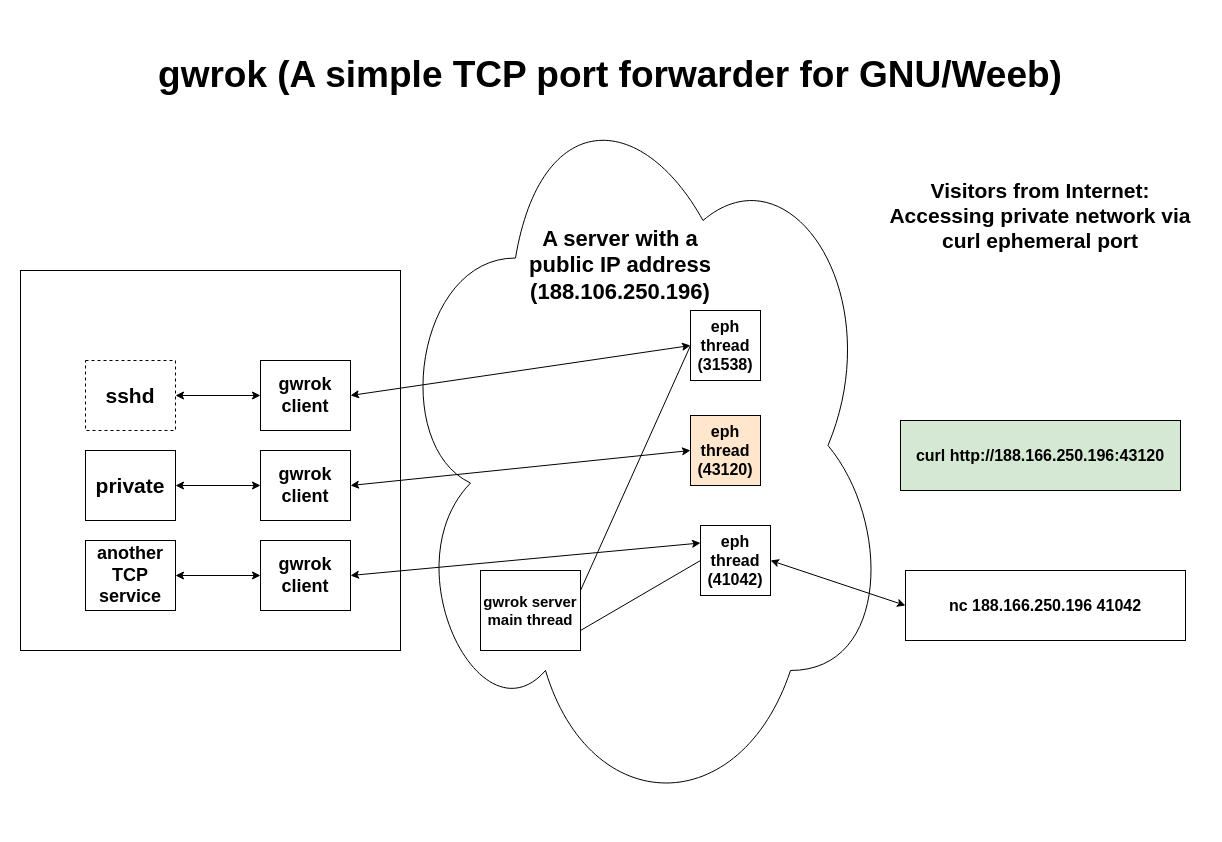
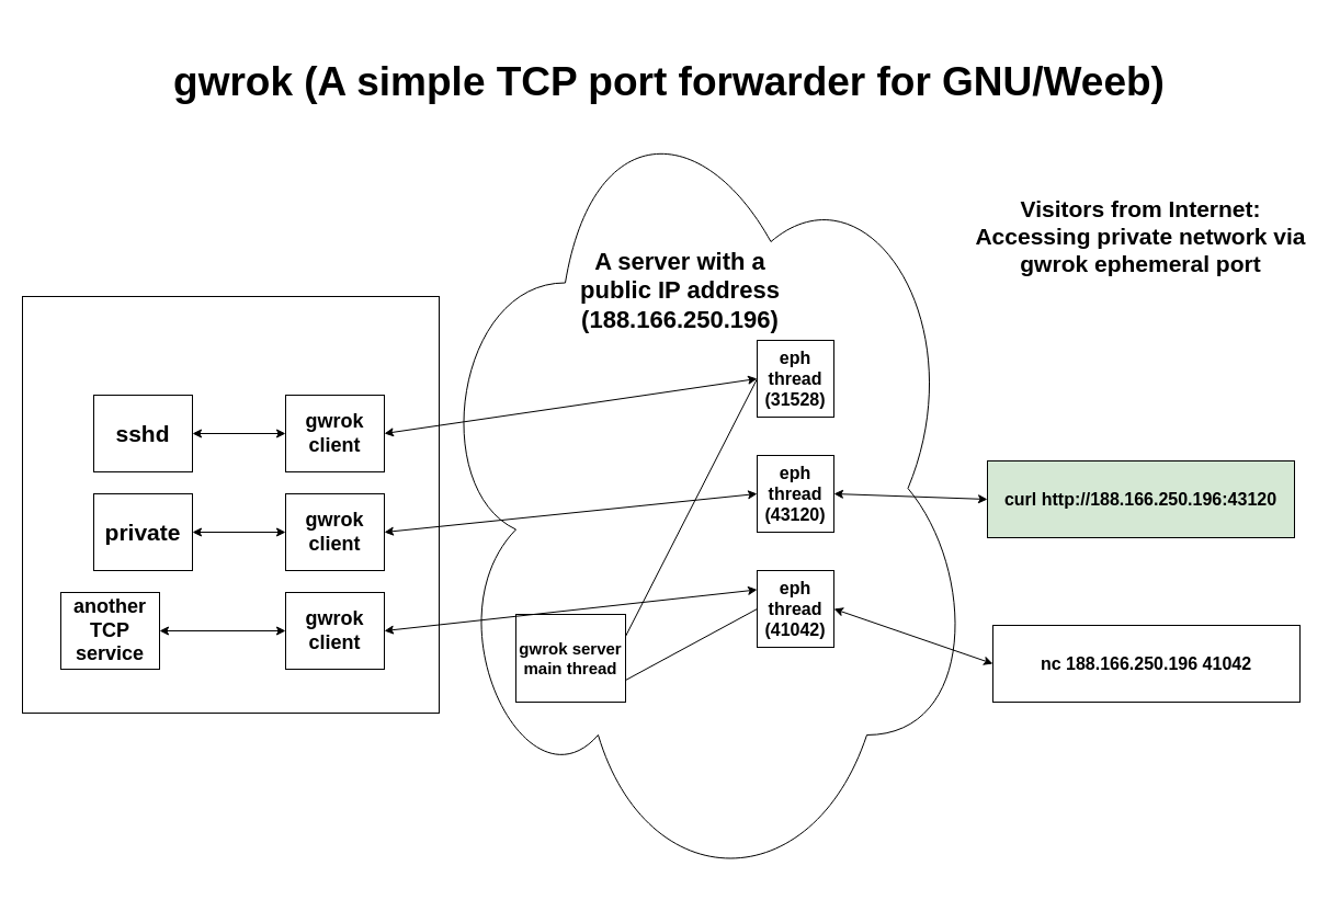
- <mxCell id="17" value="Visitors from Internet:&lt;br&gt;Accessing private network via curl ephemeral port" style="text;html=1;strokeColor=none;fillColor=none;align=center;verticalAlign=middle;whiteSpace=wrap;rounded=0;fontStyle=1;fontSize=21;" vertex="1" parent="1"><mxGeometry x="880" y="170" width="320" height="90" as="geometry" /></mxCell>
+ <mxCell id="17" value="Visitors from Internet:&lt;br&gt;Accessing private network via gwrok ephemeral port" style="text;html=1;strokeColor=none;fillColor=none;align=center;verticalAlign=middle;whiteSpace=wrap;rounded=0;fontStyle=1;fontSize=21;" vertex="1" parent="1"><mxGeometry x="880" y="170" width="320" height="90" as="geometry" /></mxCell>
- <mxCell id="16" value="A server with a public IP address&lt;br&gt;(188.106.250.196)" style="text;html=1;strokeColor=none;fillColor=none;align=center;verticalAlign=middle;whiteSpace=wrap;rounded=0;fontStyle=1;fontSize=22;" vertex="1" parent="1"><mxGeometry x="510" y="230" width="220" height="70" as="geometry" /></mxCell>
+ <mxCell id="16" value="A server with a public IP address&lt;br&gt;(188.166.250.196)" style="text;html=1;strokeColor=none;fillColor=none;align=center;verticalAlign=middle;whiteSpace=wrap;rounded=0;fontStyle=1;fontSize=22;" vertex="1" parent="1"><mxGeometry x="510" y="230" width="220" height="70" as="geometry" /></mxCell>
- <mxCell id="3" value="eph&lt;br style=&quot;font-size: 16px;&quot;&gt;thread&lt;br&gt;(31538)" style="whiteSpace=wrap;html=1;aspect=fixed;fontStyle=1;fontSize=16;" vertex="1" parent="1"><mxGeometry x="690" y="310" width="70" height="70" as="geometry" /></mxCell>
+ <mxCell id="3" value="eph&lt;br style=&quot;font-size: 16px;&quot;&gt;thread&lt;br&gt;(31528)" style="whiteSpace=wrap;html=1;aspect=fixed;fontStyle=1;fontSize=16;" vertex="1" parent="1"><mxGeometry x="690" y="310" width="70" height="70" as="geometry" /></mxCell>
- <mxCell id="8" value="sshd" style="rounded=0;whiteSpace=wrap;html=1;fontStyle=1;fontSize=21;dashed=1;" vertex="1" parent="1"><mxGeometry x="85" y="360" width="90" height="70" as="geometry" /></mxCell>
+ <mxCell id="8" value="sshd" style="rounded=0;whiteSpace=wrap;html=1;fontStyle=1;fontSize=21;" vertex="1" parent="1"><mxGeometry x="85" y="360" width="90" height="70" as="geometry" /></mxCell>
- <mxCell id="5" value="eph&lt;br style=&quot;font-size: 16px;&quot;&gt;thread&lt;br&gt;(43120)" style="whiteSpace=wrap;html=1;aspect=fixed;fontStyle=1;fontSize=16;fillColor=#ffe6cc;" vertex="1" parent="1"><mxGeometry x="690" y="415" width="70" height="70" as="geometry" /></mxCell>
+ <mxCell id="5" value="eph&lt;br style=&quot;font-size: 16px;&quot;&gt;thread&lt;br&gt;(43120)" style="whiteSpace=wrap;html=1;aspect=fixed;fontStyle=1;fontSize=16;" vertex="1" parent="1"><mxGeometry x="690" y="415" width="70" height="70" as="geometry" /></mxCell>
+ <mxCell id="19" value="" style="endArrow=classic;startArrow=classic;html=1;rounded=0;exitX=1;exitY=0.5;exitDx=0;exitDy=0;entryX=0;entryY=0.5;entryDx=0;entryDy=0;" edge="1" parent="1" source="5" target="18"><mxGeometry width="50" height="50" relative="1" as="geometry"><mxPoint x="770" y="355" as="sourcePoint" /><mxPoint x="910" y="325" as="targetPoint" /></mxGeometry></mxCell>
- <mxCell id="12" value="eph&lt;br style=&quot;font-size: 16px;&quot;&gt;thread&lt;br&gt;(41042)" style="whiteSpace=wrap;html=1;aspect=fixed;fontStyle=1;fontSize=16;" vertex="1" parent="1"><mxGeometry x="700" y="525" width="70" height="70" as="geometry" /></mxCell>
+ <mxCell id="12" value="eph&lt;br style=&quot;font-size: 16px;&quot;&gt;thread&lt;br&gt;(41042)" style="whiteSpace=wrap;html=1;aspect=fixed;fontStyle=1;fontSize=16;" vertex="1" parent="1"><mxGeometry x="690" y="520" width="70" height="70" as="geometry" /></mxCell>
- <mxCell id="10" value="another TCP service" style="rounded=0;whiteSpace=wrap;html=1;fontSize=18;fontStyle=1" vertex="1" parent="1"><mxGeometry x="85" y="540" width="90" height="70" as="geometry" /></mxCell>
+ <mxCell id="10" value="another TCP service" style="rounded=0;whiteSpace=wrap;html=1;fontSize=18;fontStyle=1" vertex="1" parent="1"><mxGeometry x="55" y="540" width="90" height="70" as="geometry" /></mxCell>
- <mxCell id="4" value="gwrok server&lt;br style=&quot;font-size: 15px;&quot;&gt;main thread&lt;br style=&quot;font-size: 15px;&quot;&gt;" style="rounded=0;whiteSpace=wrap;html=1;fontStyle=1;fontSize=15;" vertex="1" parent="1"><mxGeometry x="480" y="570" width="100" height="80" as="geometry" /></mxCell>
+ <mxCell id="4" value="gwrok server&lt;br style=&quot;font-size: 15px;&quot;&gt;main thread&lt;br style=&quot;font-size: 15px;&quot;&gt;" style="rounded=0;whiteSpace=wrap;html=1;fontStyle=1;fontSize=15;" vertex="1" parent="1"><mxGeometry x="470" y="560" width="100" height="80" as="geometry" /></mxCell>
